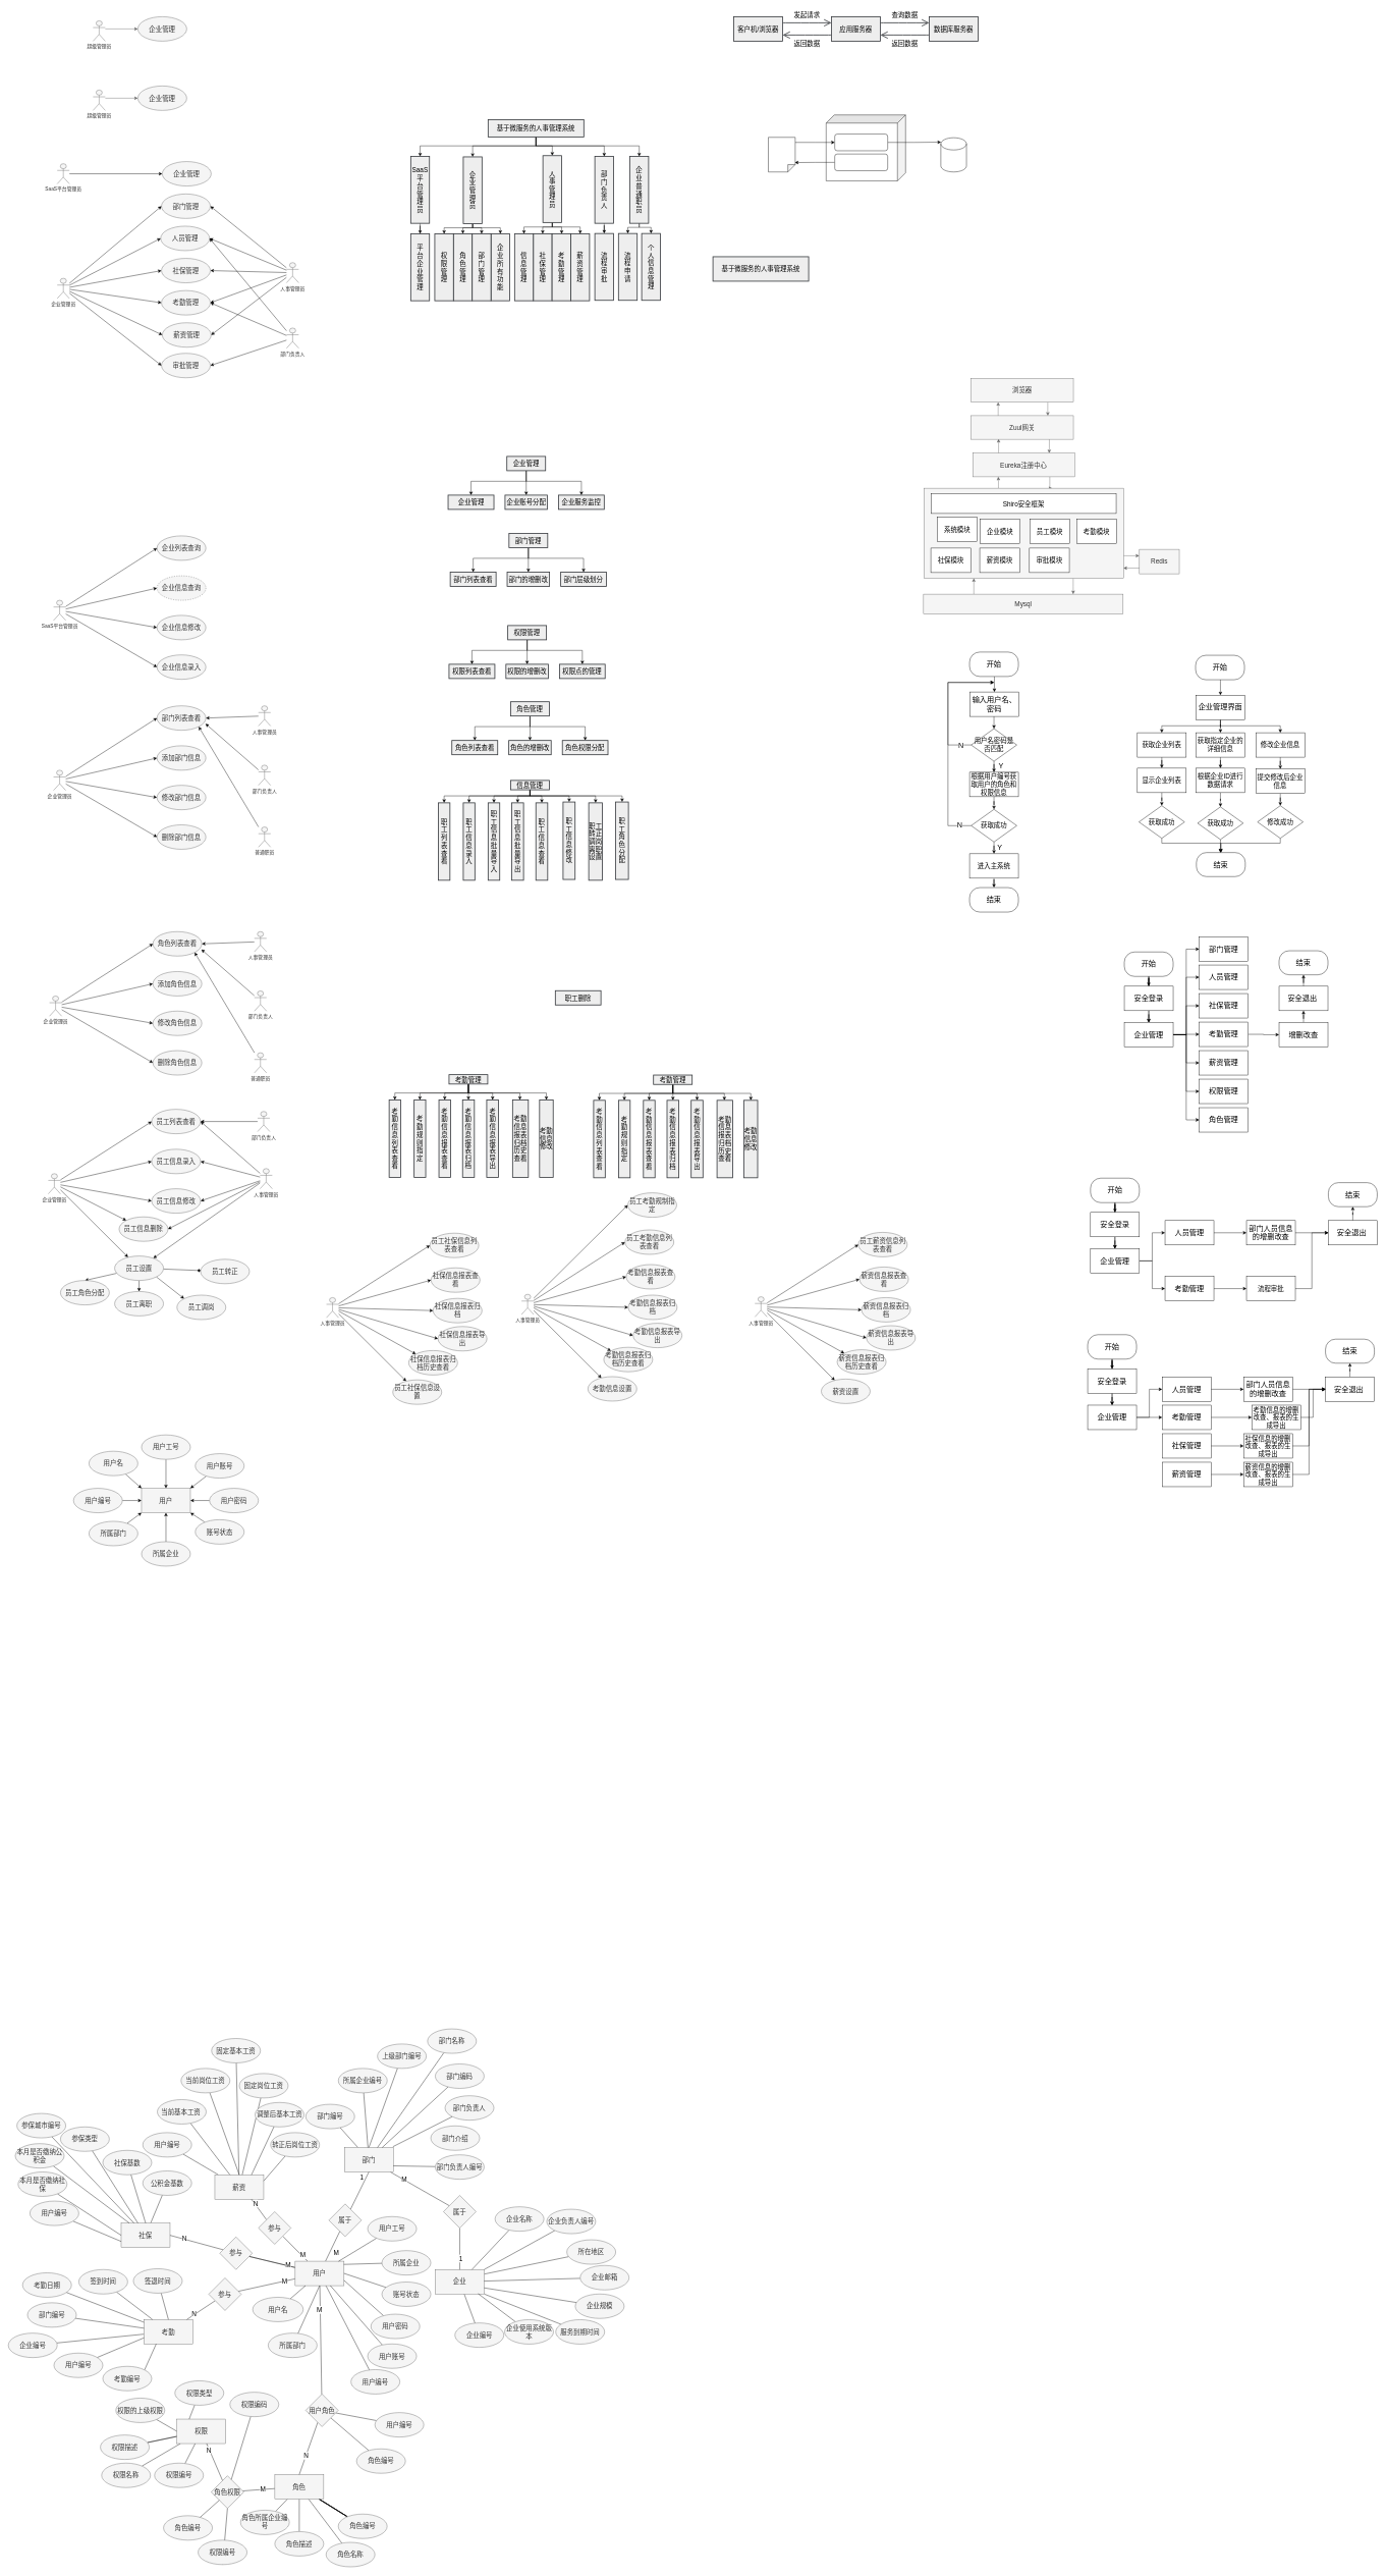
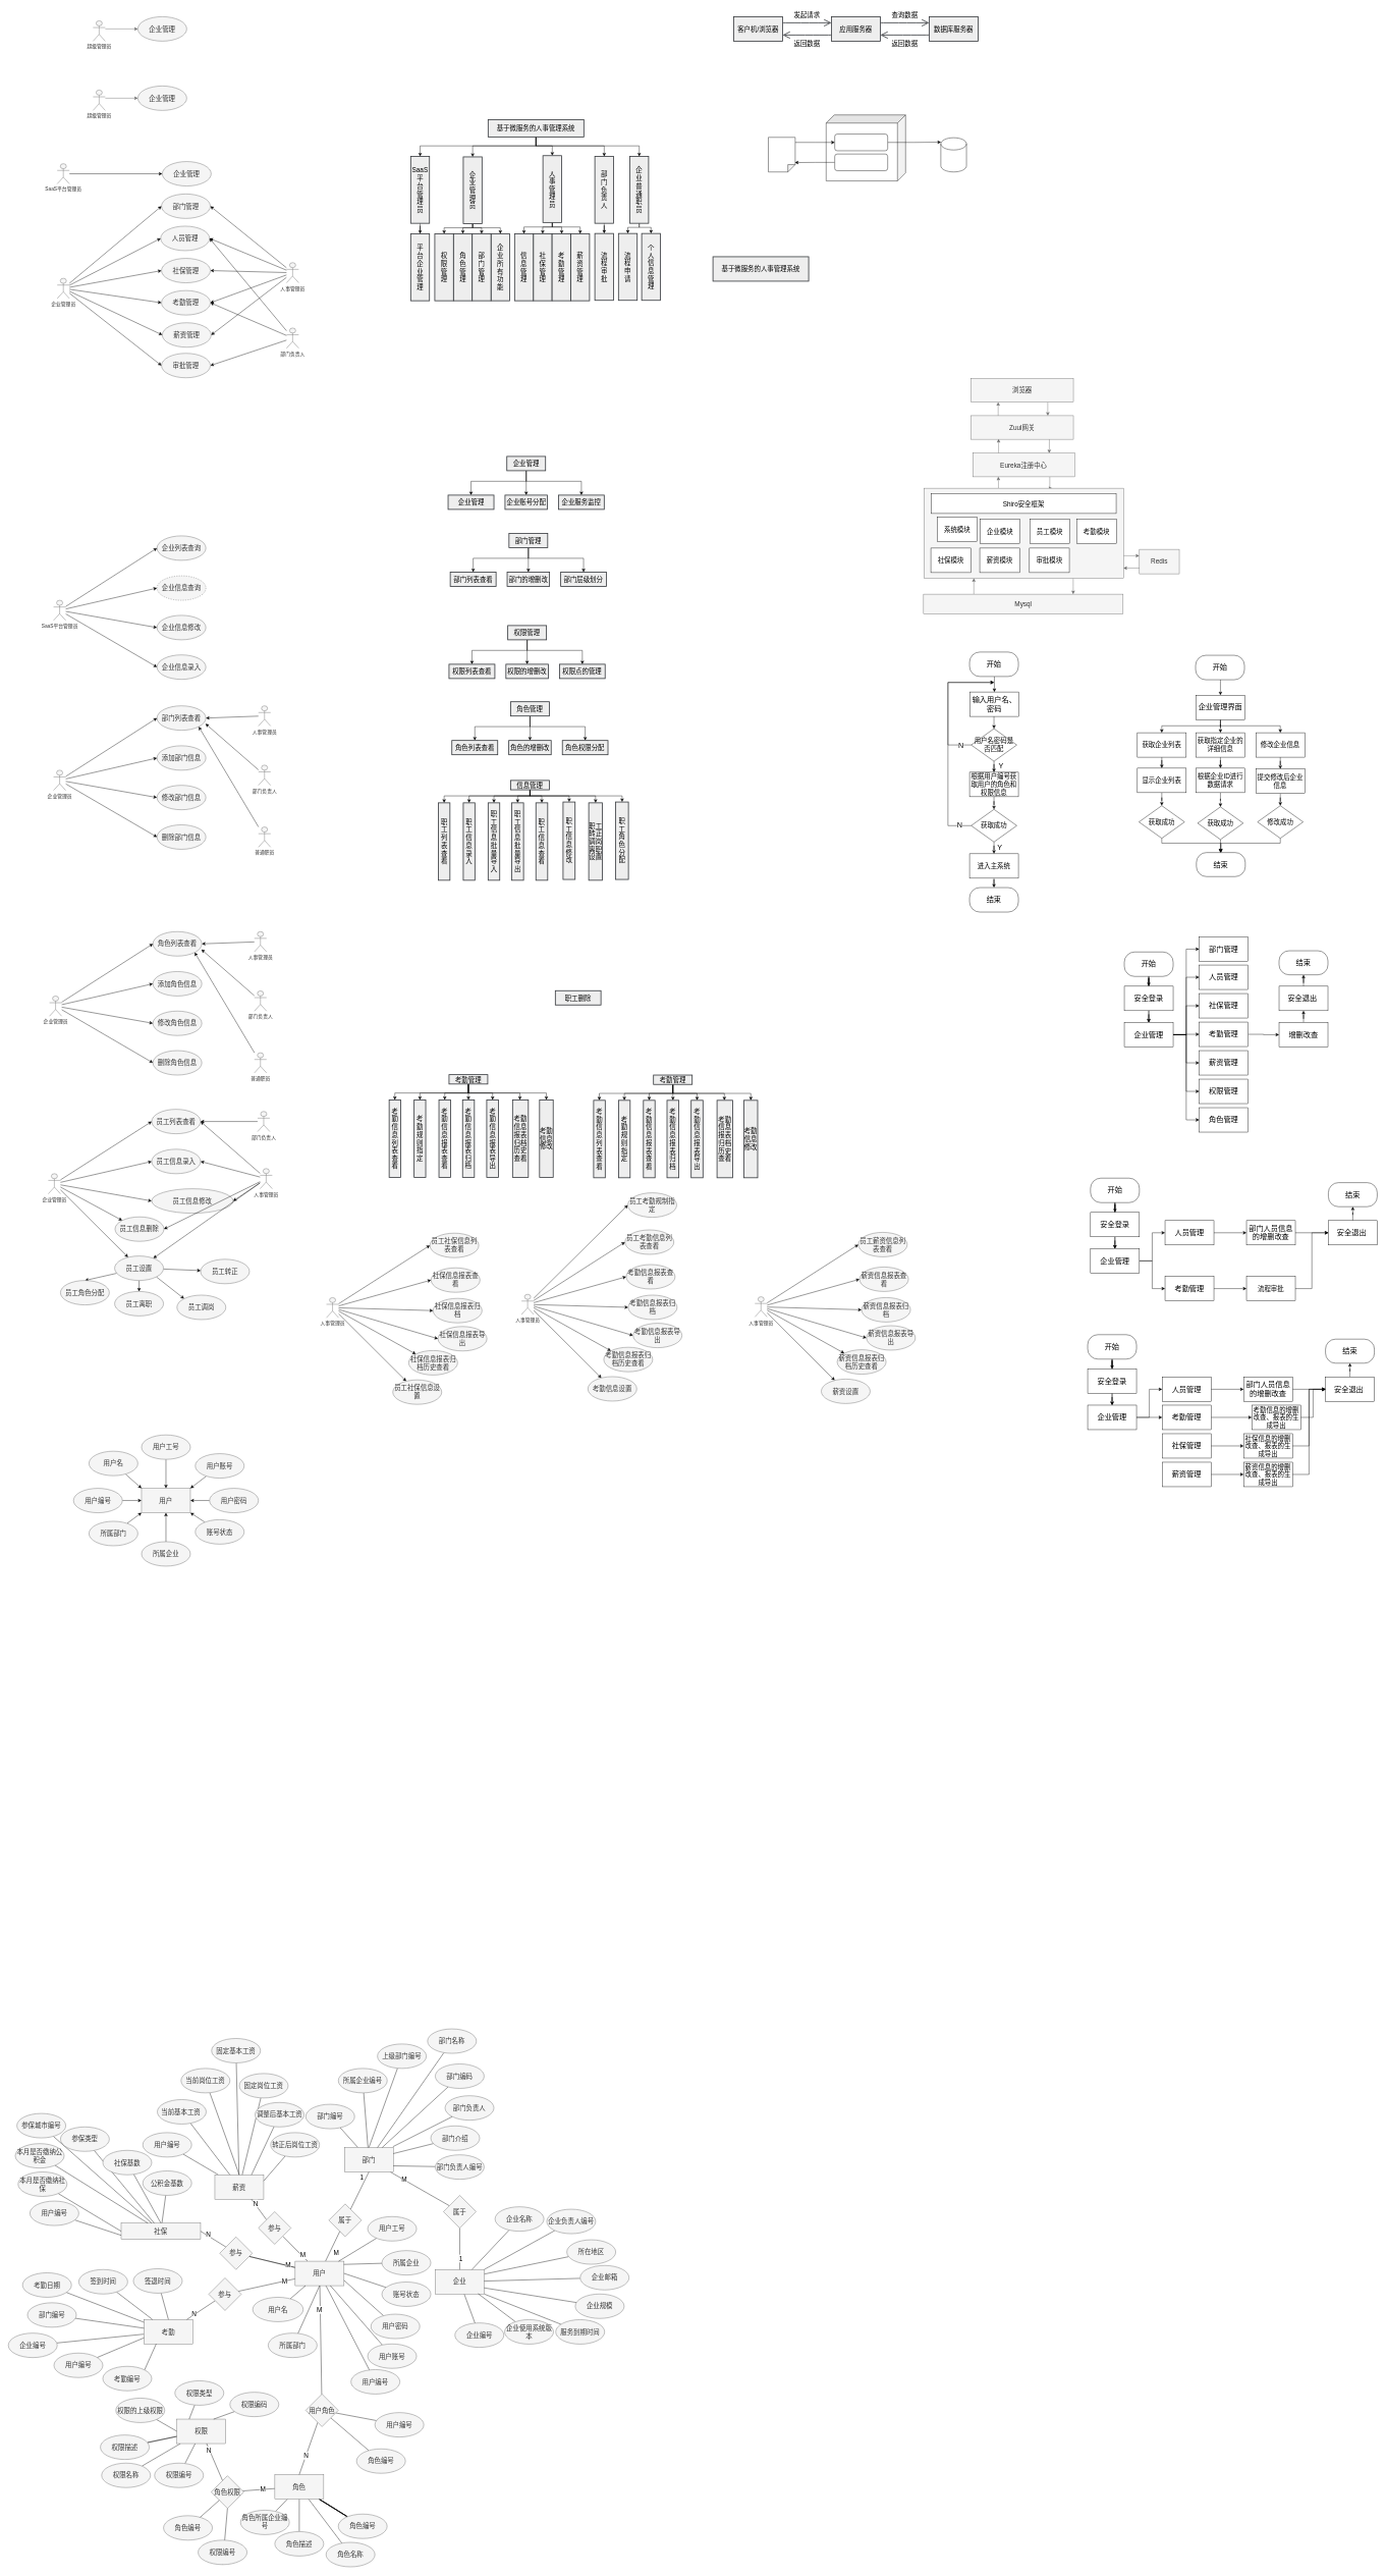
- <mxCell id="182" value="员工信息修改" style="ellipse;whiteSpace=wrap;html=1;verticalAlign=middle;align=center;fillColor=#f5f5f5;fontColor=#333333;strokeColor=#666666;fontSize=16;" parent="1" vertex="1"><mxGeometry x="372" y="2916" width="120" height="60" as="geometry" /></mxCell>
+ <mxCell id="182" value="员工信息修改" style="ellipse;whiteSpace=wrap;html=1;verticalAlign=middle;align=center;fillColor=#f5f5f5;fontColor=#333333;strokeColor=#666666;fontSize=16;" parent="1" vertex="1"><mxGeometry x="372" y="2916" width="200" height="60" as="geometry" /></mxCell>
- <mxCell id="183" value="员工信息删除" style="ellipse;whiteSpace=wrap;html=1;verticalAlign=middle;align=center;fillColor=#f5f5f5;fontColor=#333333;strokeColor=#666666;fontSize=16;" parent="1" vertex="1"><mxGeometry x="292" y="2985" width="120" height="60" as="geometry" /></mxCell>
+ <mxCell id="183" value="员工信息删除" style="ellipse;whiteSpace=wrap;html=1;verticalAlign=middle;align=center;fillColor=#f5f5f5;fontColor=#333333;strokeColor=#666666;fontSize=16;" parent="1" vertex="1"><mxGeometry x="282" y="2985" width="120" height="60" as="geometry" /></mxCell>
- <mxCell id="194" style="edgeStyle=none;rounded=0;orthogonalLoop=1;jettySize=auto;html=1;endArrow=diamond;" parent="1" source="198" target="192" edge="1"><mxGeometry relative="1" as="geometry" /></mxCell>
+ <mxCell id="194" style="edgeStyle=none;rounded=0;orthogonalLoop=1;jettySize=auto;html=1;" parent="1" source="198" target="192" edge="1"><mxGeometry relative="1" as="geometry" /></mxCell>
+ <mxCell id="251" style="edgeStyle=none;rounded=0;orthogonalLoop=1;jettySize=auto;html=1;entryX=1;entryY=0.25;entryDx=0;entryDy=0;endArrow=none;endFill=0;" parent="1" source="252" target="240" edge="1"><mxGeometry relative="1" as="geometry" /></mxCell>
- <mxCell id="350" value="社保" style="whiteSpace=wrap;html=1;fontSize=16;fillColor=#f5f5f5;strokeColor=#666666;fontColor=#333333;" parent="1" vertex="1"><mxGeometry x="297" y="5454" width="120" height="60" as="geometry" /></mxCell>
+ <mxCell id="350" value="社保" style="whiteSpace=wrap;html=1;fontSize=16;fillColor=#f5f5f5;strokeColor=#666666;fontColor=#333333;" parent="1" vertex="1"><mxGeometry x="297" y="5454" width="195" height="40" as="geometry" /></mxCell>
- <mxCell id="331" style="edgeStyle=none;rounded=0;jumpStyle=none;orthogonalLoop=1;jettySize=auto;html=1;fontSize=16;startArrow=none;startFill=0;endArrow=none;endFill=0;strokeColor=default;" parent="1" source="332" target="320" edge="1"><mxGeometry relative="1" as="geometry" /></mxCell>
+ <mxCell id="331" style="edgeStyle=none;rounded=0;jumpStyle=none;orthogonalLoop=1;jettySize=auto;html=1;entryX=0.75;entryY=0;entryDx=0;entryDy=0;fontSize=16;startArrow=none;startFill=0;endArrow=none;endFill=0;strokeColor=default;" parent="1" source="332" target="306" edge="1"><mxGeometry relative="1" as="geometry" /></mxCell>
